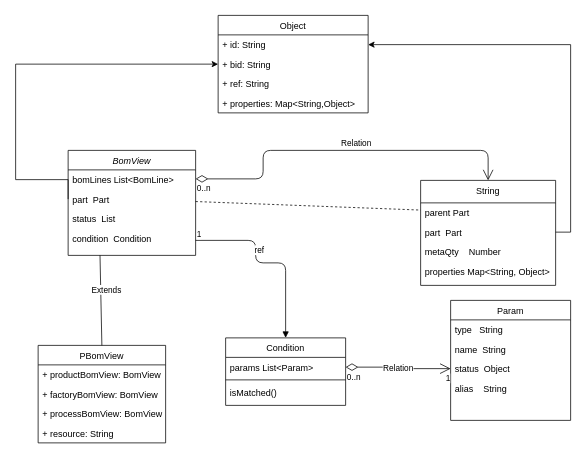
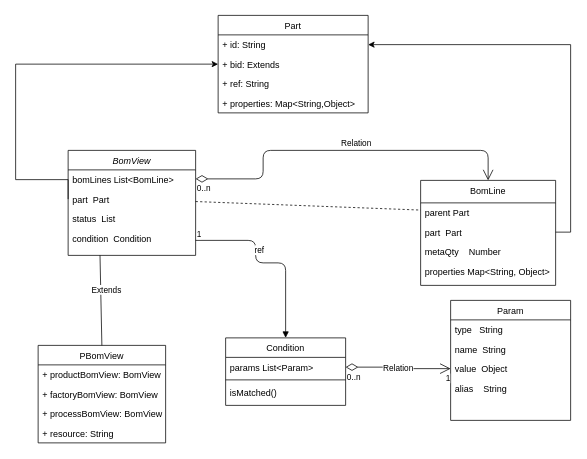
- <mxCell id="2" value="Object" style="swimlane;fontStyle=0;childLayout=stackLayout;horizontal=1;startSize=26;fillColor=none;horizontalStack=0;resizeParent=1;resizeParentMax=0;resizeLast=0;collapsible=1;marginBottom=0;" parent="1" vertex="1"><mxGeometry x="290" y="20" width="200" height="130" as="geometry" /></mxCell>
+ <mxCell id="2" value="Part" style="swimlane;fontStyle=0;childLayout=stackLayout;horizontal=1;startSize=26;fillColor=none;horizontalStack=0;resizeParent=1;resizeParentMax=0;resizeLast=0;collapsible=1;marginBottom=0;" parent="1" vertex="1"><mxGeometry x="290" y="20" width="200" height="130" as="geometry" /></mxCell>
- <mxCell id="4" value="+ bid: String&#10;" style="text;strokeColor=none;fillColor=none;align=left;verticalAlign=top;spacingLeft=4;spacingRight=4;overflow=hidden;rotatable=0;points=[[0,0.5],[1,0.5]];portConstraint=eastwest;" parent="2" vertex="1"><mxGeometry y="52" width="200" height="26" as="geometry" /></mxCell>
+ <mxCell id="4" value="+ bid: Extends&#10;" style="text;strokeColor=none;fillColor=none;align=left;verticalAlign=top;spacingLeft=4;spacingRight=4;overflow=hidden;rotatable=0;points=[[0,0.5],[1,0.5]];portConstraint=eastwest;" parent="2" vertex="1"><mxGeometry y="52" width="200" height="26" as="geometry" /></mxCell>
- <mxCell id="16" value="String" style="swimlane;fontStyle=0;align=center;verticalAlign=top;childLayout=stackLayout;horizontal=1;startSize=30;horizontalStack=0;resizeParent=1;resizeLast=0;collapsible=1;marginBottom=0;rounded=0;shadow=0;strokeWidth=1;" parent="1" vertex="1"><mxGeometry x="560" width="180" height="140" as="geometry" y="240"><mxRectangle x="550" y="140" width="160" height="26" as="alternateBounds" /></mxGeometry></mxCell>
+ <mxCell id="16" value="BomLine" style="swimlane;fontStyle=0;align=center;verticalAlign=top;childLayout=stackLayout;horizontal=1;startSize=30;horizontalStack=0;resizeParent=1;resizeLast=0;collapsible=1;marginBottom=0;rounded=0;shadow=0;strokeWidth=1;" parent="1" vertex="1"><mxGeometry x="560" width="180" height="140" as="geometry" y="240"><mxRectangle x="550" y="140" width="160" height="26" as="alternateBounds" /></mxGeometry></mxCell>
- <mxCell id="24" value="status  Object&#10;" style="text;align=left;verticalAlign=top;spacingLeft=4;spacingRight=4;overflow=hidden;rotatable=0;points=[[0,0.5],[1,0.5]];portConstraint=eastwest;rounded=0;shadow=0;html=0;" parent="21" vertex="1"><mxGeometry y="78" width="160" height="26" as="geometry" /></mxCell>
+ <mxCell id="24" value="value  Object&#10;" style="text;align=left;verticalAlign=top;spacingLeft=4;spacingRight=4;overflow=hidden;rotatable=0;points=[[0,0.5],[1,0.5]];portConstraint=eastwest;rounded=0;shadow=0;html=0;" parent="21" vertex="1"><mxGeometry y="78" width="160" height="26" as="geometry" /></mxCell>
